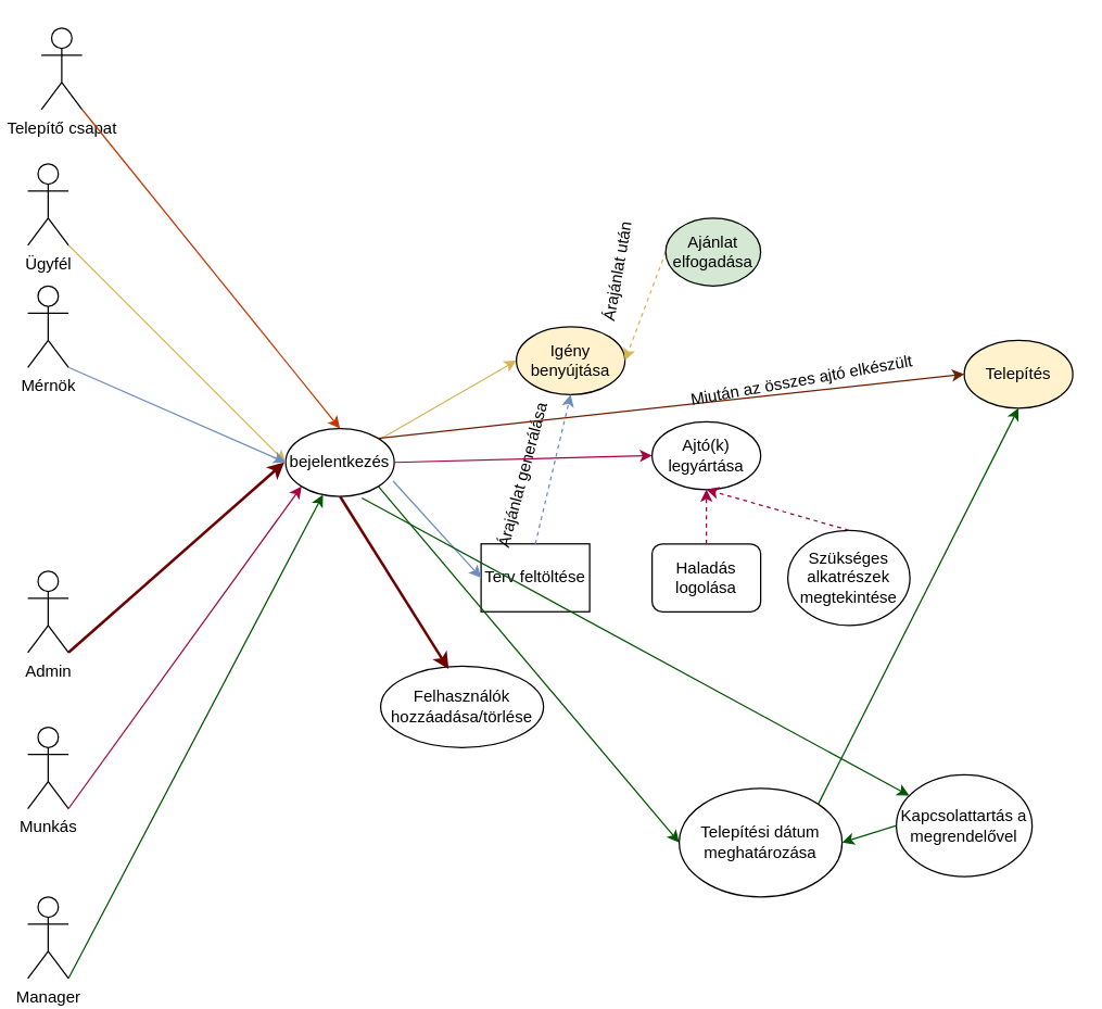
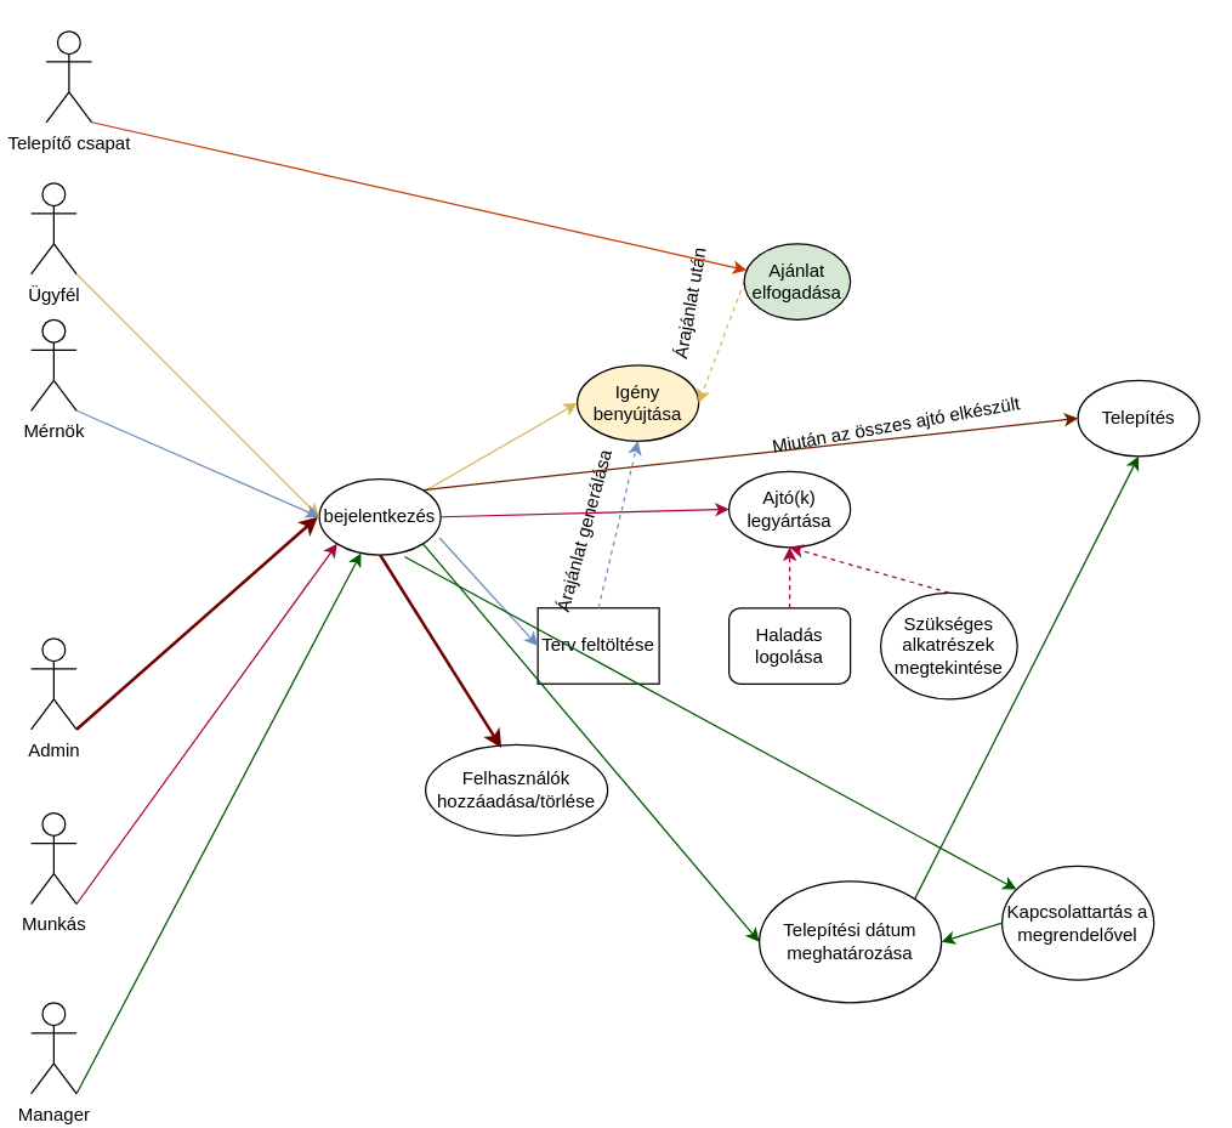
- <mxCell id="39" value="" style="endArrow=classic;html=1;strokeWidth=1;fontFamily=Helvetica;exitX=1;exitY=1;exitDx=0;exitDy=0;exitPerimeter=0;entryX=0.5;entryY=0;entryDx=0;entryDy=0;fillColor=#fa6800;strokeColor=#C73500;" edge="1" parent="1" source="38" target="10"><mxGeometry width="50" height="50" relative="1" as="geometry"><mxPoint x="640" y="380" as="sourcePoint" /><mxPoint x="690" y="330" as="targetPoint" /></mxGeometry></mxCell>
+ <mxCell id="39" value="" style="endArrow=classic;html=1;strokeWidth=1;fontFamily=Helvetica;exitX=1;exitY=1;exitDx=0;exitDy=0;exitPerimeter=0;fillColor=#fa6800;strokeColor=#C73500;" edge="1" parent="1" source="38" target="8"><mxGeometry width="50" height="50" relative="1" as="geometry"><mxPoint x="640" y="380" as="sourcePoint" /><mxPoint x="690" y="330" as="targetPoint" /></mxGeometry></mxCell>
- <mxCell id="29" value="Telepítés&lt;br&gt;" style="ellipse;whiteSpace=wrap;html=1;fontFamily=Helvetica;fillColor=#fff2cc;" vertex="1" parent="1"><mxGeometry x="710" y="250" width="80" height="50" as="geometry" /></mxCell>
+ <mxCell id="29" value="Telepítés&lt;br&gt;" style="ellipse;whiteSpace=wrap;html=1;fontFamily=Helvetica;" vertex="1" parent="1"><mxGeometry x="710" y="250" width="80" height="50" as="geometry" /></mxCell>
